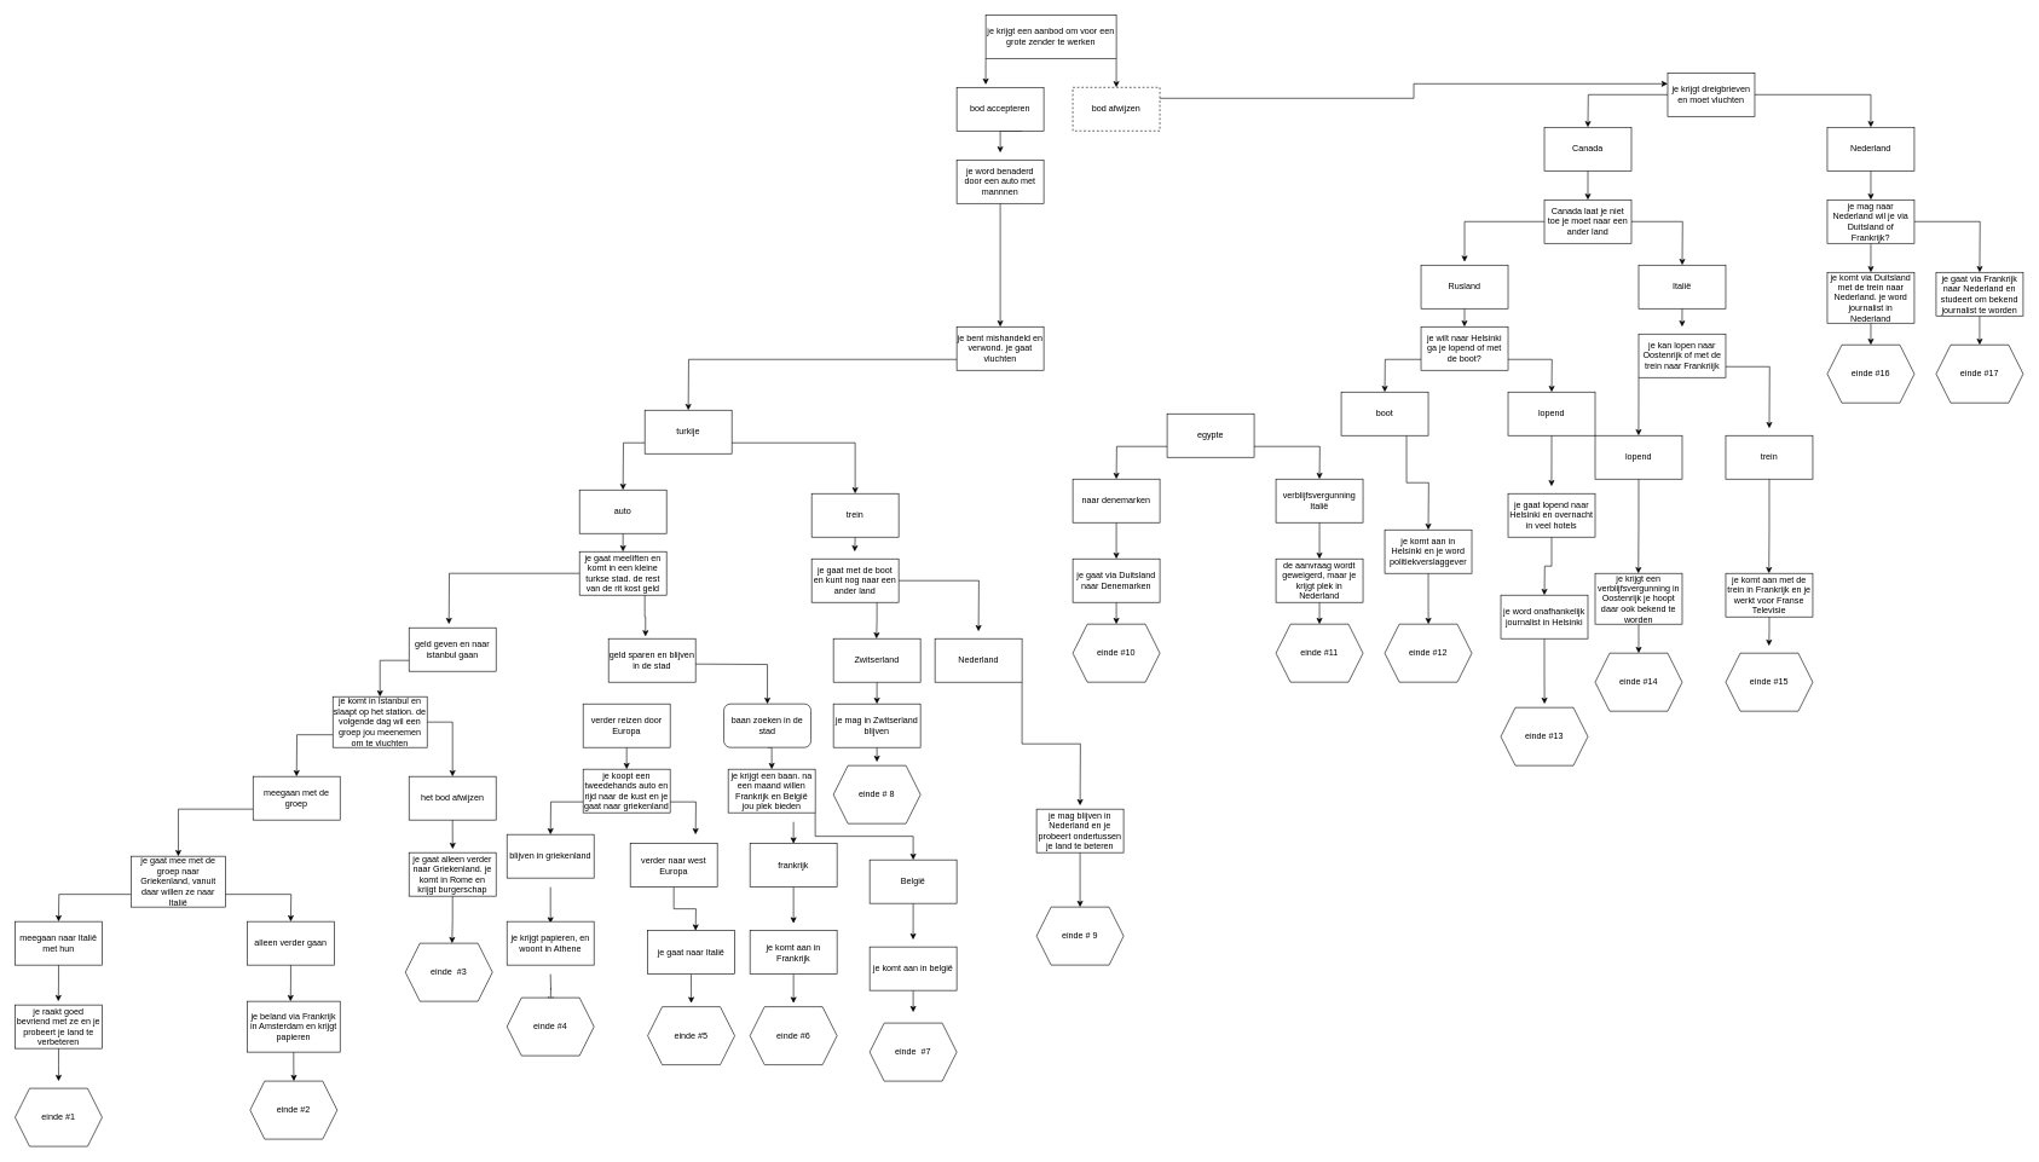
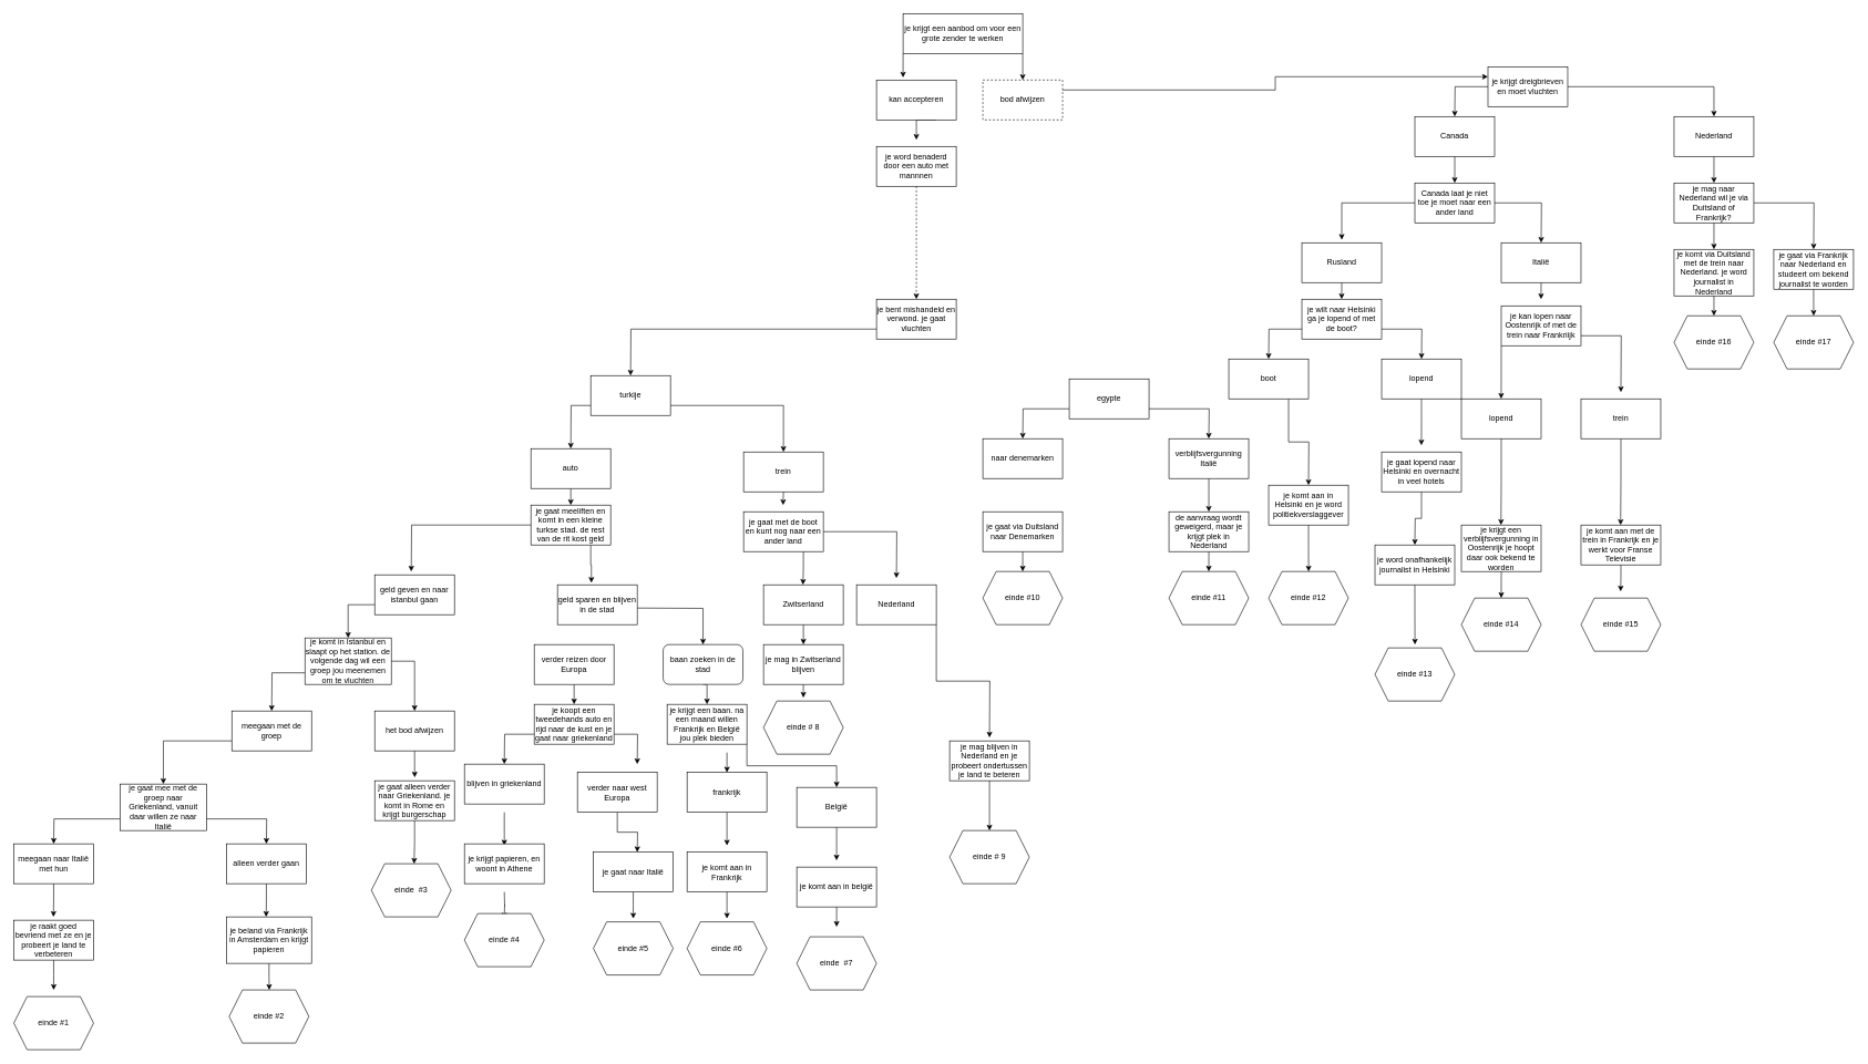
- <mxCell id="13" value="je krijgt dreigbrieven en moet vluchten" style="rounded=0;whiteSpace=wrap;html=1;" parent="1" vertex="1"><mxGeometry x="2298" y="100" width="120" height="60" as="geometry" /></mxCell>
+ <mxCell id="13" value="je krijgt dreigbrieven en moet vluchten" style="rounded=0;whiteSpace=wrap;html=1;" parent="1" vertex="1"><mxGeometry x="2238" y="100" width="120" height="60" as="geometry" /></mxCell>
- <mxCell id="6" value="bod accepteren" style="rounded=0;whiteSpace=wrap;html=1;" parent="1" vertex="1"><mxGeometry x="1318" y="120" width="120" height="60" as="geometry" /></mxCell>
+ <mxCell id="6" value="kan accepteren" style="rounded=0;whiteSpace=wrap;html=1;" parent="1" vertex="1"><mxGeometry x="1318" y="120" width="120" height="60" as="geometry" /></mxCell>
- <mxCell id="9" style="edgeStyle=orthogonalEdgeStyle;rounded=0;orthogonalLoop=1;jettySize=auto;html=1;exitX=0.5;exitY=1;exitDx=0;exitDy=0;entryX=0.5;entryY=0;entryDx=0;entryDy=0;labelBackgroundColor=default;fontColor=default;strokeColor=default;" edge="1" parent="1" source="10" target="15"><mxGeometry relative="1" as="geometry" /></mxCell>
+ <mxCell id="9" style="edgeStyle=orthogonalEdgeStyle;rounded=0;orthogonalLoop=1;jettySize=auto;html=1;exitX=0.5;exitY=1;exitDx=0;exitDy=0;entryX=0.5;entryY=0;entryDx=0;entryDy=0;labelBackgroundColor=default;fontColor=default;strokeColor=default;dashed=1;" edge="1" parent="1" source="10" target="15"><mxGeometry relative="1" as="geometry" /></mxCell>
- <mxCell id="73" style="edgeStyle=orthogonalEdgeStyle;rounded=0;orthogonalLoop=1;jettySize=auto;html=1;exitX=0.5;exitY=1;exitDx=0;exitDy=0;labelBackgroundColor=default;fontColor=default;strokeColor=default;" edge="1" parent="1" source="74" target="92"><mxGeometry relative="1" as="geometry" /></mxCell>
